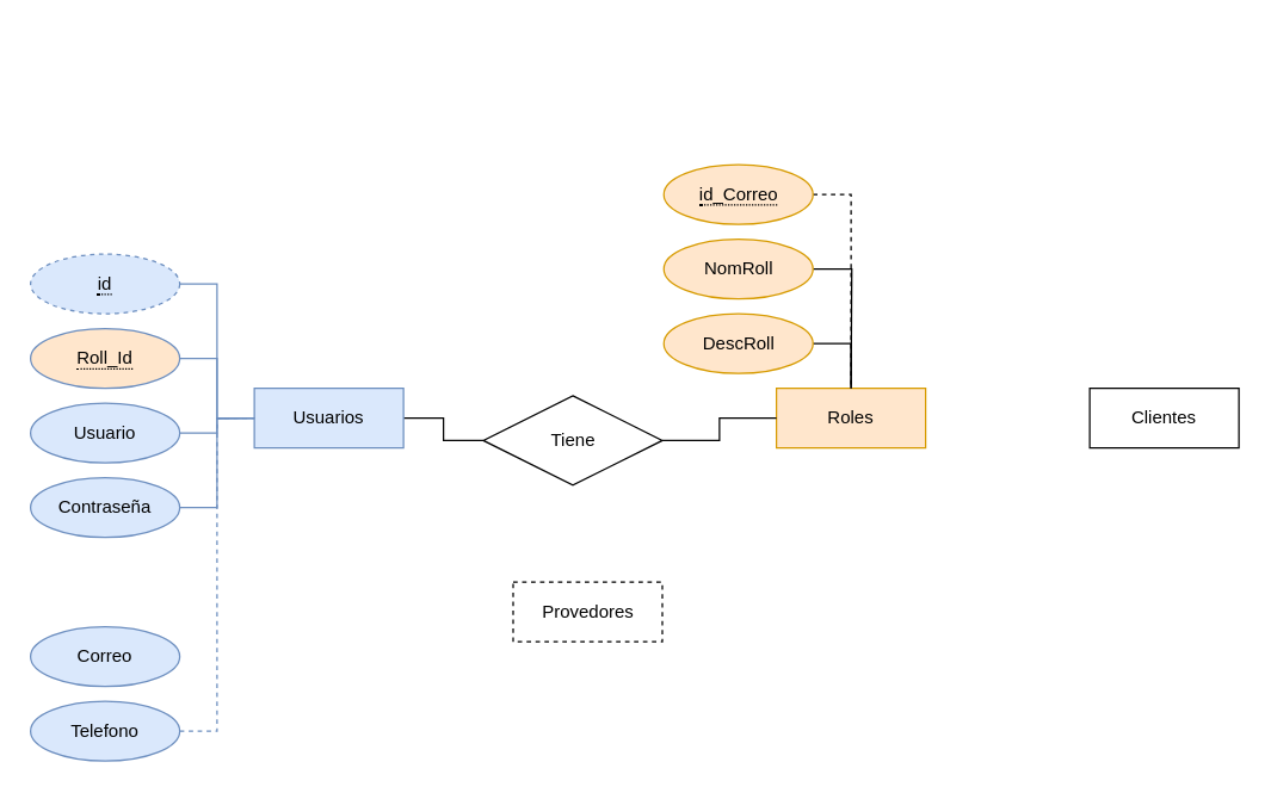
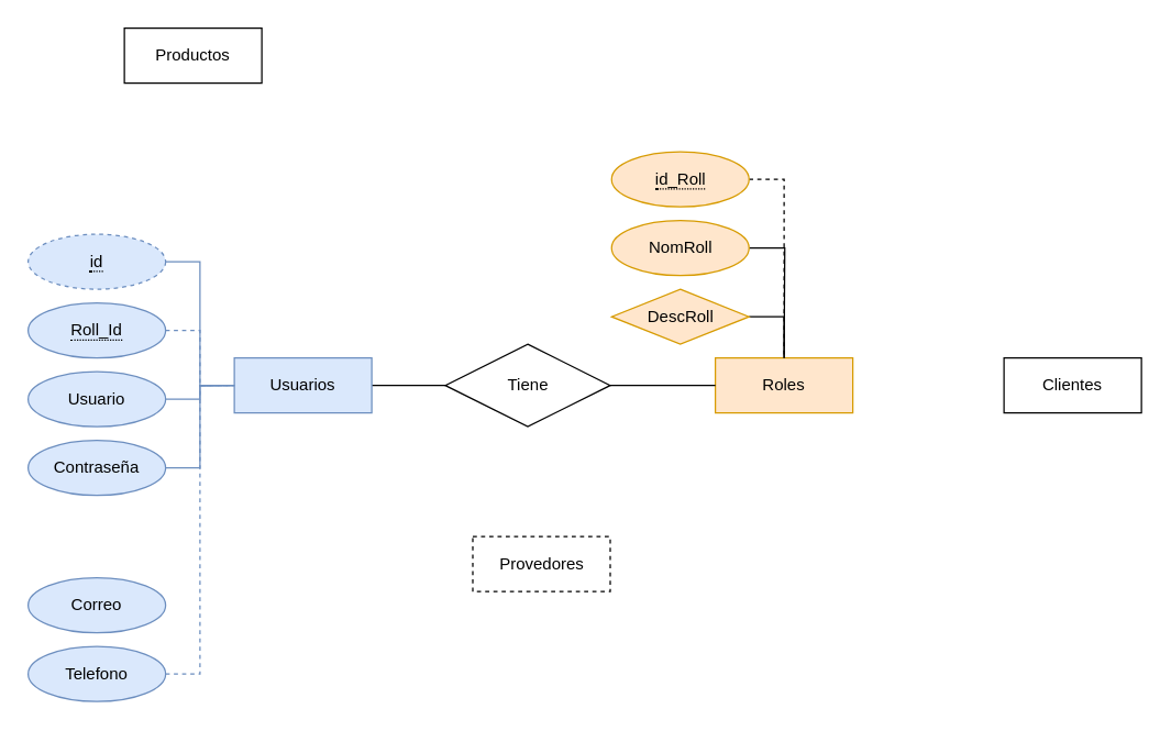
+ <mxCell id="7" value="Productos" style="whiteSpace=wrap;html=1;align=center;" vertex="1" parent="1"><mxGeometry x="90" y="20" width="100" height="40" as="geometry" /></mxCell>
- <mxCell id="22" value="&lt;span style=&quot;border-bottom: 1px dotted&quot;&gt;id_Correo&lt;/span&gt;" style="ellipse;whiteSpace=wrap;html=1;align=center;fillColor=#ffe6cc;strokeColor=#d79b00;" vertex="1" parent="1"><mxGeometry x="444.5" y="110" width="100" height="40" as="geometry" /></mxCell>
+ <mxCell id="22" value="&lt;span style=&quot;border-bottom: 1px dotted&quot;&gt;id_Roll&lt;/span&gt;" style="ellipse;whiteSpace=wrap;html=1;align=center;fillColor=#ffe6cc;strokeColor=#d79b00;" vertex="1" parent="1"><mxGeometry x="444.5" y="110" width="100" height="40" as="geometry" /></mxCell>
- <mxCell id="26" value="DescRoll" style="ellipse;whiteSpace=wrap;html=1;align=center;fillColor=#ffe6cc;strokeColor=#d79b00;" vertex="1" parent="1"><mxGeometry x="444.5" y="210" width="100" height="40" as="geometry" /></mxCell>
+ <mxCell id="26" value="DescRoll" style="rhombus;whiteSpace=wrap;html=1;align=center;fillColor=#ffe6cc;strokeColor=#d79b00;" vertex="1" parent="1"><mxGeometry x="444.5" y="210" width="100" height="40" as="geometry" /></mxCell>
- <mxCell id="11" value="&lt;span style=&quot;border-bottom: 1px dotted&quot;&gt;Roll_Id&lt;/span&gt;" style="ellipse;whiteSpace=wrap;html=1;align=center;fillColor=#ffe6cc;strokeColor=#6c8ebf;" vertex="1" parent="1"><mxGeometry x="20" y="220" width="100" height="40" as="geometry" /></mxCell>
+ <mxCell id="11" value="&lt;span style=&quot;border-bottom: 1px dotted&quot;&gt;Roll_Id&lt;/span&gt;" style="ellipse;whiteSpace=wrap;html=1;align=center;fillColor=#dae8fc;strokeColor=#6c8ebf;" vertex="1" parent="1"><mxGeometry x="20" y="220" width="100" height="40" as="geometry" /></mxCell>
- <mxCell id="10" style="edgeStyle=orthogonalEdgeStyle;rounded=0;orthogonalLoop=1;jettySize=auto;html=1;entryX=0;entryY=0.5;entryDx=0;entryDy=0;endArrow=none;endFill=0;fillColor=#dae8fc;strokeColor=#6c8ebf;" edge="1" parent="1" source="11" target="3"><mxGeometry relative="1" as="geometry" /></mxCell>
+ <mxCell id="10" style="edgeStyle=orthogonalEdgeStyle;rounded=0;orthogonalLoop=1;jettySize=auto;html=1;entryX=0;entryY=0.5;entryDx=0;entryDy=0;endArrow=none;endFill=0;fillColor=#dae8fc;strokeColor=#6c8ebf;dashed=1;" edge="1" parent="1" source="11" target="3"><mxGeometry relative="1" as="geometry" /></mxCell>
- <mxCell id="20" value="Tiene" style="shape=rhombus;perimeter=rhombusPerimeter;whiteSpace=wrap;html=1;align=center;" vertex="1" parent="1"><mxGeometry x="323.5" y="265" width="120" height="60" as="geometry" /></mxCell>
+ <mxCell id="20" value="Tiene" style="shape=rhombus;perimeter=rhombusPerimeter;whiteSpace=wrap;html=1;align=center;" vertex="1" parent="1"><mxGeometry x="323.5" y="250" width="120" height="60" as="geometry" /></mxCell>
